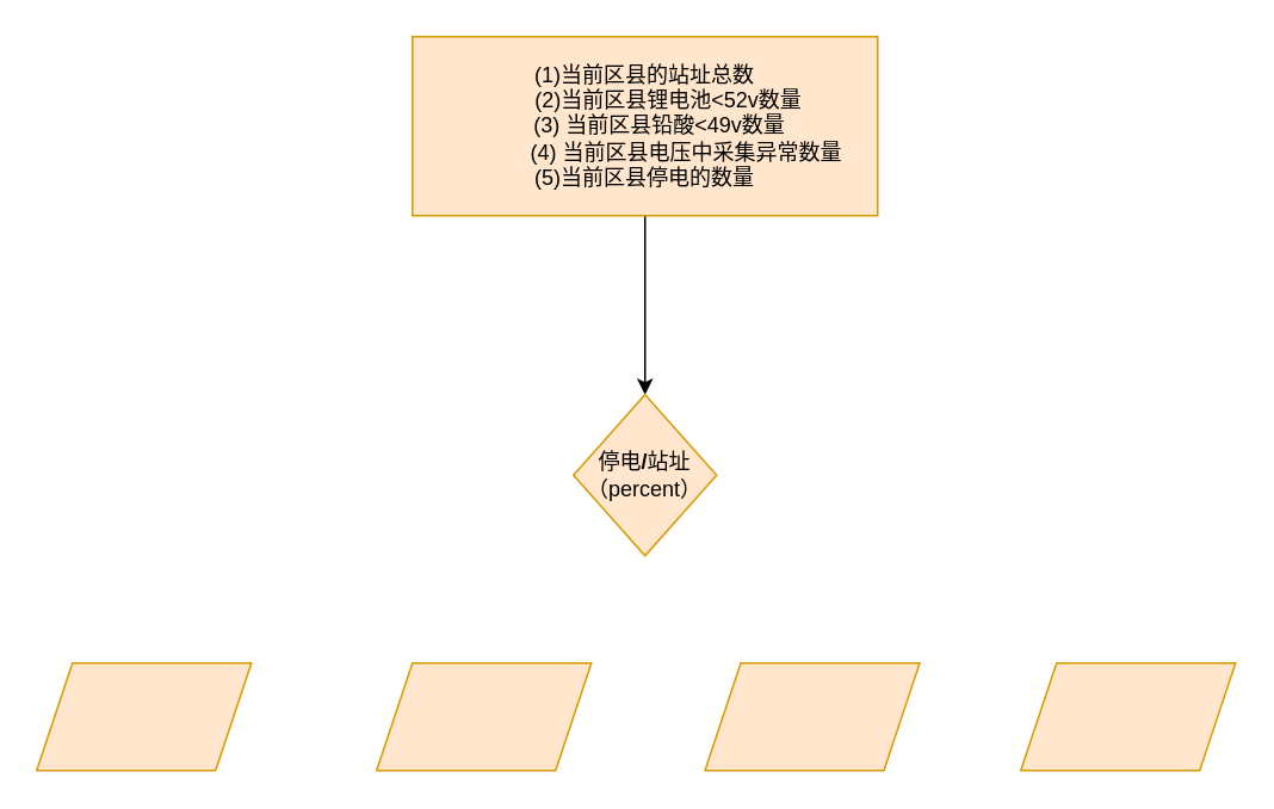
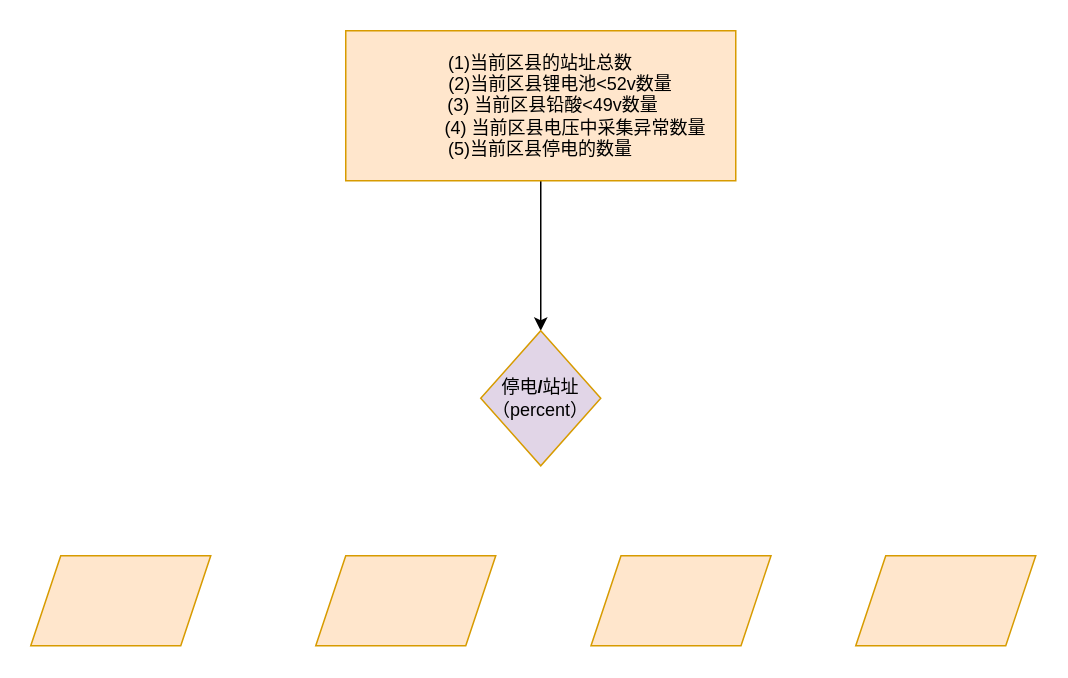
- <mxCell id="4" value="停电&lt;b&gt;/&lt;/b&gt;站址&lt;br&gt;（percent）" style="rhombus;whiteSpace=wrap;html=1;fillColor=#ffe6cc;strokeColor=#d79b00;" vertex="1" parent="1"><mxGeometry x="320" y="220" width="80" height="90" as="geometry" /></mxCell>
+ <mxCell id="4" value="停电&lt;b&gt;/&lt;/b&gt;站址&lt;br&gt;（percent）" style="rhombus;whiteSpace=wrap;html=1;fillColor=#e1d5e7;strokeColor=#d79b00;" vertex="1" parent="1"><mxGeometry x="320" y="220" width="80" height="90" as="geometry" /></mxCell>
